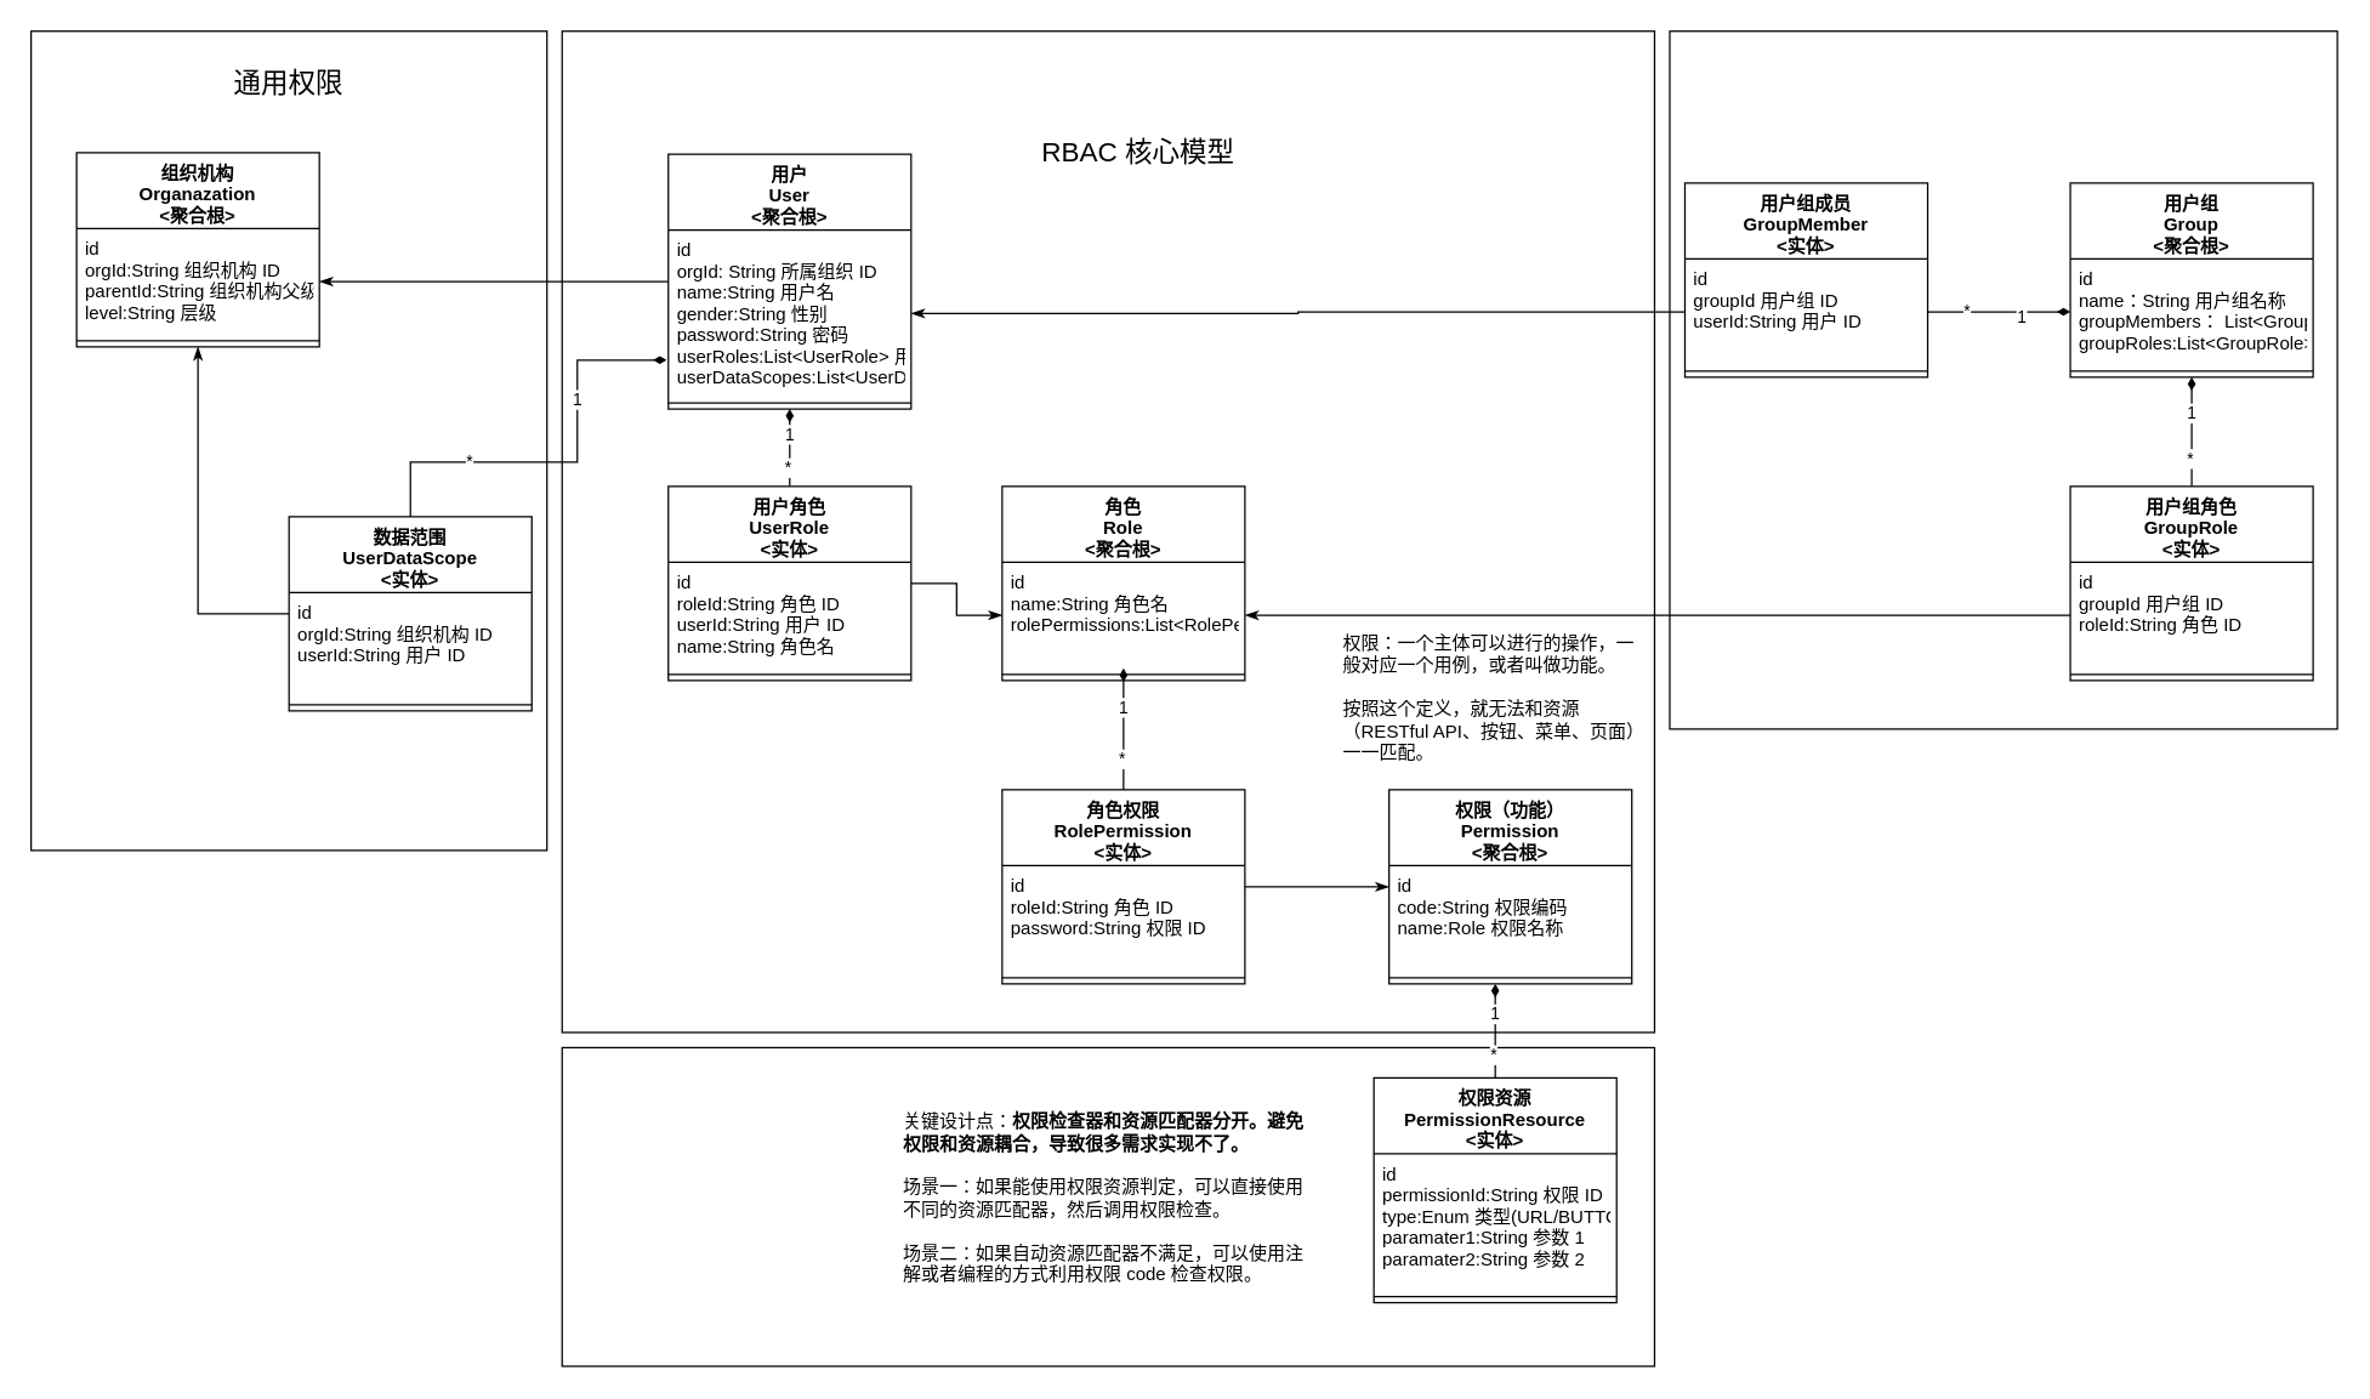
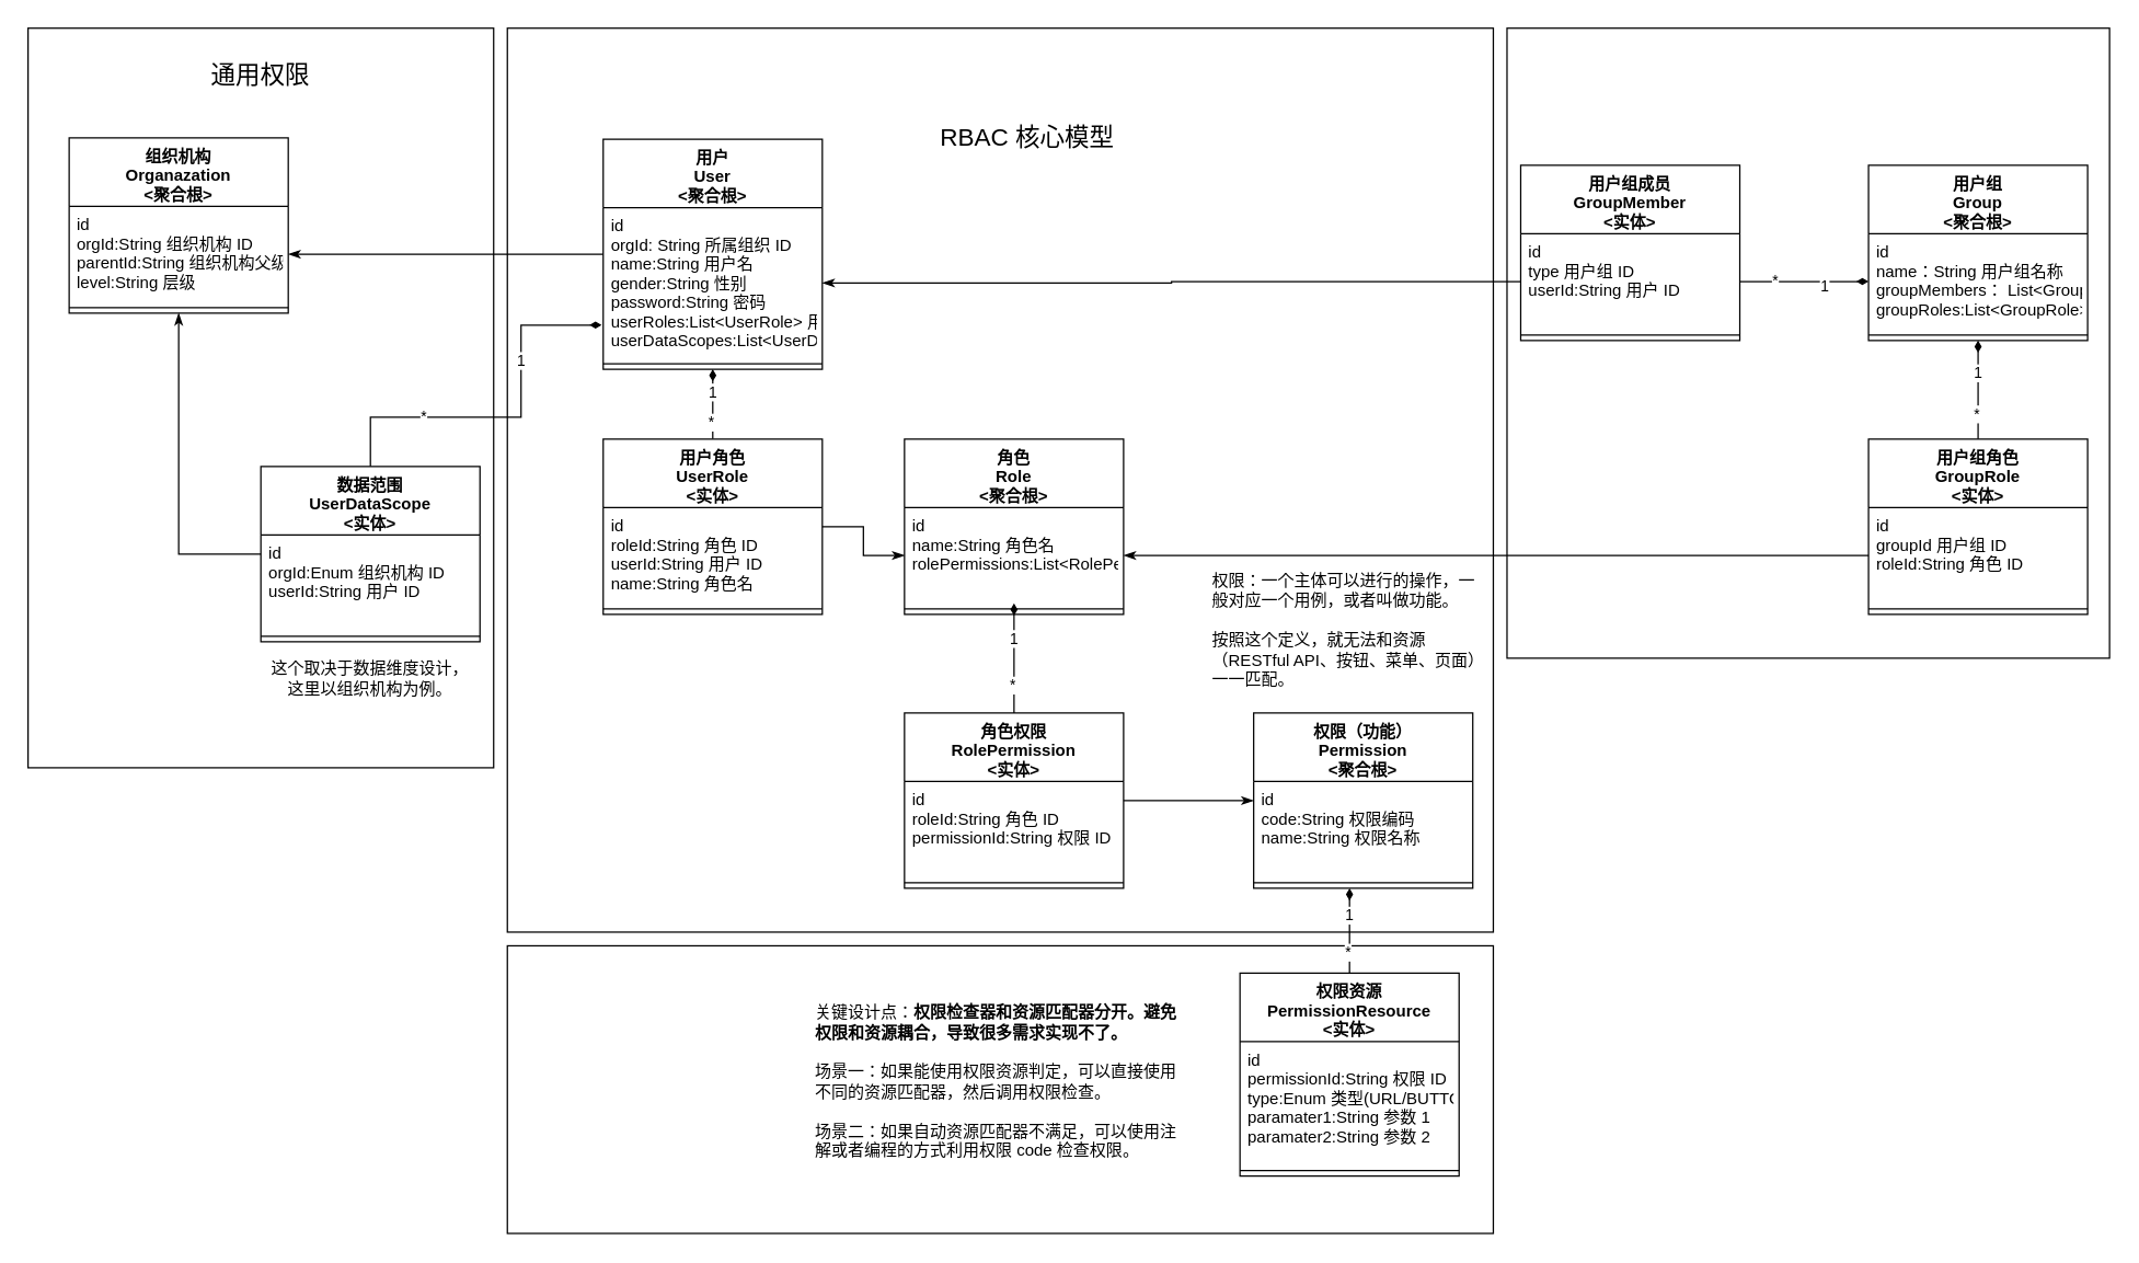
- <mxCell id="24" value="id&#10;groupId 用户组 ID &#10;userId:String 用户 ID" style="text;strokeColor=none;fillColor=none;align=left;verticalAlign=top;spacingLeft=4;spacingRight=4;overflow=hidden;rotatable=0;points=[[0,0.5],[1,0.5]];portConstraint=eastwest;" vertex="1" parent="23"><mxGeometry y="50" width="160" height="70" as="geometry" /></mxCell>
+ <mxCell id="24" value="id&#10;type 用户组 ID &#10;userId:String 用户 ID" style="text;strokeColor=none;fillColor=none;align=left;verticalAlign=top;spacingLeft=4;spacingRight=4;overflow=hidden;rotatable=0;points=[[0,0.5],[1,0.5]];portConstraint=eastwest;" vertex="1" parent="23"><mxGeometry y="50" width="160" height="70" as="geometry" /></mxCell>
- <mxCell id="59" value="id&#10;orgId:String 组织机构 ID&#10;userId:String 用户 ID&#10;" style="text;strokeColor=none;fillColor=none;align=left;verticalAlign=top;spacingLeft=4;spacingRight=4;overflow=hidden;rotatable=0;points=[[0,0.5],[1,0.5]];portConstraint=eastwest;" vertex="1" parent="58"><mxGeometry y="50" width="160" height="70" as="geometry" /></mxCell>
+ <mxCell id="59" value="id&#10;orgId:Enum 组织机构 ID&#10;userId:String 用户 ID&#10;" style="text;strokeColor=none;fillColor=none;align=left;verticalAlign=top;spacingLeft=4;spacingRight=4;overflow=hidden;rotatable=0;points=[[0,0.5],[1,0.5]];portConstraint=eastwest;" vertex="1" parent="58"><mxGeometry y="50" width="160" height="70" as="geometry" /></mxCell>
+ <mxCell id="64" value="这个取决于数据维度设计，这里以组织机构为例。" style="text;html=1;strokeColor=none;fillColor=none;align=center;verticalAlign=middle;whiteSpace=wrap;rounded=0;" vertex="1" parent="1"><mxGeometry x="195" y="480" width="150" height="30" as="geometry" /></mxCell>
- <mxCell id="42" value="id&#10;roleId:String 角色 ID&#10;password:String 权限 ID" style="text;strokeColor=none;fillColor=none;align=left;verticalAlign=top;spacingLeft=4;spacingRight=4;overflow=hidden;rotatable=0;points=[[0,0.5],[1,0.5]];portConstraint=eastwest;" vertex="1" parent="41"><mxGeometry y="50" width="160" height="70" as="geometry" /></mxCell>
+ <mxCell id="42" value="id&#10;roleId:String 角色 ID&#10;permissionId:String 权限 ID" style="text;strokeColor=none;fillColor=none;align=left;verticalAlign=top;spacingLeft=4;spacingRight=4;overflow=hidden;rotatable=0;points=[[0,0.5],[1,0.5]];portConstraint=eastwest;" vertex="1" parent="41"><mxGeometry y="50" width="160" height="70" as="geometry" /></mxCell>
- <mxCell id="38" value="id&#10;code:String 权限编码&#10;name:Role 权限名称" style="text;strokeColor=none;fillColor=none;align=left;verticalAlign=top;spacingLeft=4;spacingRight=4;overflow=hidden;rotatable=0;points=[[0,0.5],[1,0.5]];portConstraint=eastwest;" vertex="1" parent="37"><mxGeometry y="50" width="160" height="70" as="geometry" /></mxCell>
+ <mxCell id="38" value="id&#10;code:String 权限编码&#10;name:String 权限名称" style="text;strokeColor=none;fillColor=none;align=left;verticalAlign=top;spacingLeft=4;spacingRight=4;overflow=hidden;rotatable=0;points=[[0,0.5],[1,0.5]];portConstraint=eastwest;" vertex="1" parent="37"><mxGeometry y="50" width="160" height="70" as="geometry" /></mxCell>
